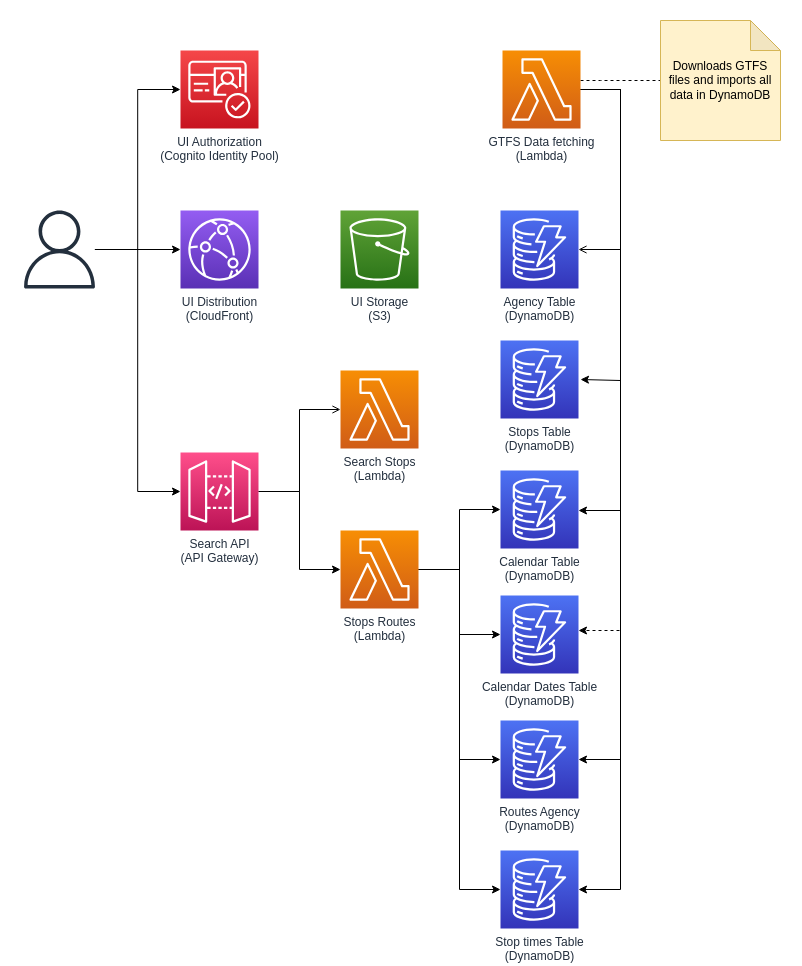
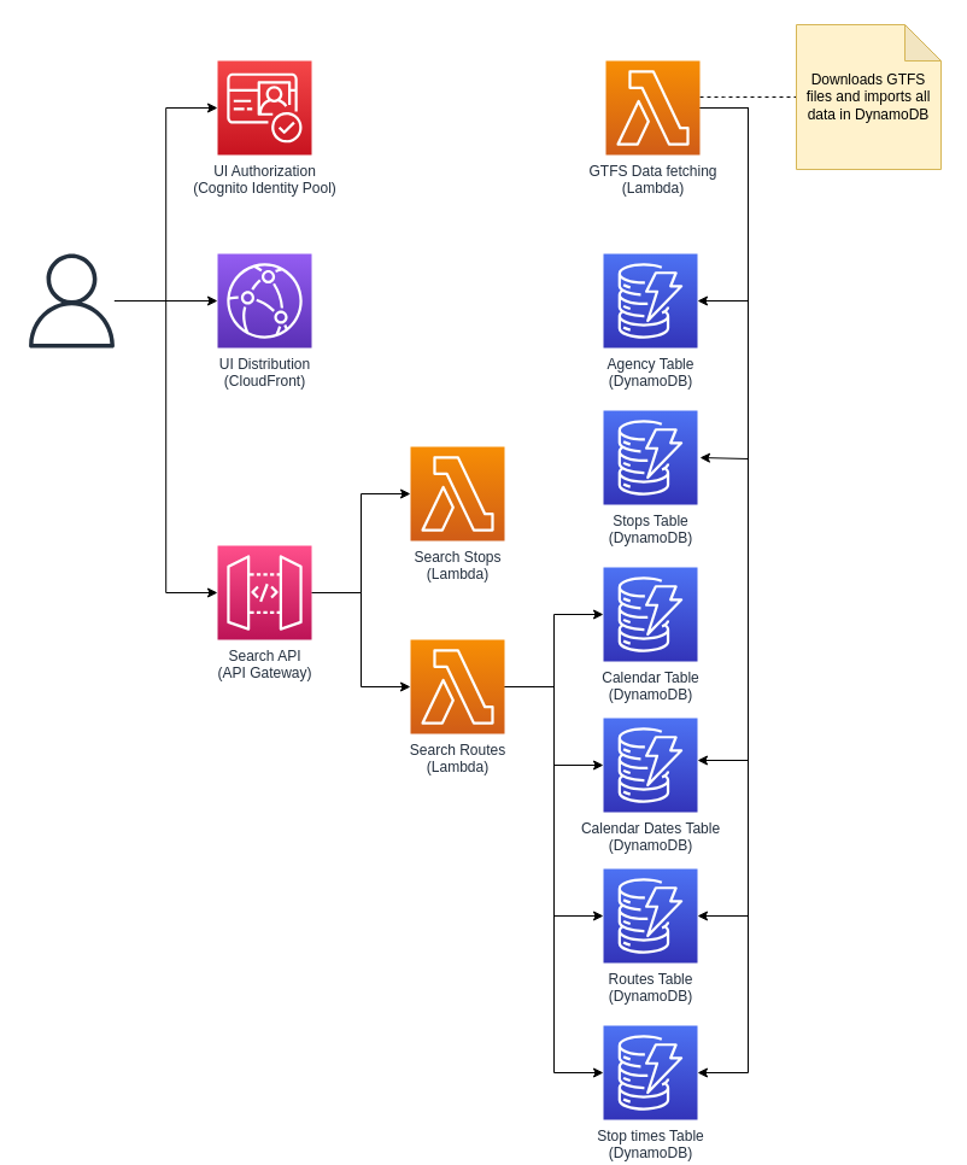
- <mxCell id="3" value="UI Storage&lt;br&gt;(S3)" style="sketch=0;points=[[0,0,0],[0.25,0,0],[0.5,0,0],[0.75,0,0],[1,0,0],[0,1,0],[0.25,1,0],[0.5,1,0],[0.75,1,0],[1,1,0],[0,0.25,0],[0,0.5,0],[0,0.75,0],[1,0.25,0],[1,0.5,0],[1,0.75,0]];outlineConnect=0;fontColor=#232F3E;gradientColor=#60A337;gradientDirection=north;fillColor=#277116;strokeColor=#ffffff;dashed=0;verticalLabelPosition=bottom;verticalAlign=top;align=center;html=1;fontSize=12;fontStyle=0;aspect=fixed;shape=mxgraph.aws4.resourceIcon;resIcon=mxgraph.aws4.s3;" vertex="1" parent="1"><mxGeometry x="340" y="210" width="78" height="78" as="geometry" /></mxCell>
- <mxCell id="24" style="edgeStyle=orthogonalEdgeStyle;rounded=0;orthogonalLoop=1;jettySize=auto;html=1;entryX=1;entryY=0.5;entryDx=0;entryDy=0;entryPerimeter=0;endArrow=open;" edge="1" parent="1" source="31" target="18"><mxGeometry relative="1" as="geometry"><Array as="points"><mxPoint x="620" y="89" /><mxPoint x="620" y="249" /></Array></mxGeometry></mxCell>
+ <mxCell id="24" style="edgeStyle=orthogonalEdgeStyle;rounded=0;orthogonalLoop=1;jettySize=auto;html=1;entryX=1;entryY=0.5;entryDx=0;entryDy=0;entryPerimeter=0;" edge="1" parent="1" source="31" target="18"><mxGeometry relative="1" as="geometry"><Array as="points"><mxPoint x="620" y="89" /><mxPoint x="620" y="249" /></Array></mxGeometry></mxCell>
- <mxCell id="9" style="edgeStyle=orthogonalEdgeStyle;rounded=0;orthogonalLoop=1;jettySize=auto;html=1;entryX=0;entryY=0.5;entryDx=0;entryDy=0;entryPerimeter=0;endArrow=open;" edge="1" parent="1" source="11" target="12"><mxGeometry relative="1" as="geometry" /></mxCell>
+ <mxCell id="9" style="edgeStyle=orthogonalEdgeStyle;rounded=0;orthogonalLoop=1;jettySize=auto;html=1;entryX=0;entryY=0.5;entryDx=0;entryDy=0;entryPerimeter=0;" edge="1" parent="1" source="11" target="12"><mxGeometry relative="1" as="geometry" /></mxCell>
- <mxCell id="26" style="edgeStyle=orthogonalEdgeStyle;rounded=0;orthogonalLoop=1;jettySize=auto;html=1;" edge="1" parent="1" source="31" target="19"><mxGeometry relative="1" as="geometry"><Array as="points"><mxPoint x="620" y="89" /><mxPoint x="620" y="510" /></Array></mxGeometry></mxCell>
- <mxCell id="17" value="Stops Routes&lt;br&gt;(Lambda)" style="sketch=0;points=[[0,0,0],[0.25,0,0],[0.5,0,0],[0.75,0,0],[1,0,0],[0,1,0],[0.25,1,0],[0.5,1,0],[0.75,1,0],[1,1,0],[0,0.25,0],[0,0.5,0],[0,0.75,0],[1,0.25,0],[1,0.5,0],[1,0.75,0]];outlineConnect=0;fontColor=#232F3E;gradientColor=#F78E04;gradientDirection=north;fillColor=#D05C17;strokeColor=#ffffff;dashed=0;verticalLabelPosition=bottom;verticalAlign=top;align=center;html=1;fontSize=12;fontStyle=0;aspect=fixed;shape=mxgraph.aws4.resourceIcon;resIcon=mxgraph.aws4.lambda;" vertex="1" parent="1"><mxGeometry x="340" y="530" width="78" height="78" as="geometry" /></mxCell>
+ <mxCell id="17" value="Search Routes&lt;br&gt;(Lambda)" style="sketch=0;points=[[0,0,0],[0.25,0,0],[0.5,0,0],[0.75,0,0],[1,0,0],[0,1,0],[0.25,1,0],[0.5,1,0],[0.75,1,0],[1,1,0],[0,0.25,0],[0,0.5,0],[0,0.75,0],[1,0.25,0],[1,0.5,0],[1,0.75,0]];outlineConnect=0;fontColor=#232F3E;gradientColor=#F78E04;gradientDirection=north;fillColor=#D05C17;strokeColor=#ffffff;dashed=0;verticalLabelPosition=bottom;verticalAlign=top;align=center;html=1;fontSize=12;fontStyle=0;aspect=fixed;shape=mxgraph.aws4.resourceIcon;resIcon=mxgraph.aws4.lambda;" vertex="1" parent="1"><mxGeometry x="340" y="530" width="78" height="78" as="geometry" /></mxCell>
- <mxCell id="27" style="edgeStyle=orthogonalEdgeStyle;rounded=0;orthogonalLoop=1;jettySize=auto;html=1;dashed=1;" edge="1" parent="1" source="31" target="20"><mxGeometry relative="1" as="geometry"><Array as="points"><mxPoint x="620" y="89" /><mxPoint x="620" y="630" /></Array></mxGeometry></mxCell>
+ <mxCell id="27" style="edgeStyle=orthogonalEdgeStyle;rounded=0;orthogonalLoop=1;jettySize=auto;html=1;" edge="1" parent="1" source="31" target="20"><mxGeometry relative="1" as="geometry"><Array as="points"><mxPoint x="620" y="89" /><mxPoint x="620" y="630" /></Array></mxGeometry></mxCell>
- <mxCell id="21" value="Routes Agency&lt;br&gt;(DynamoDB)" style="sketch=0;points=[[0,0,0],[0.25,0,0],[0.5,0,0],[0.75,0,0],[1,0,0],[0,1,0],[0.25,1,0],[0.5,1,0],[0.75,1,0],[1,1,0],[0,0.25,0],[0,0.5,0],[0,0.75,0],[1,0.25,0],[1,0.5,0],[1,0.75,0]];outlineConnect=0;fontColor=#232F3E;gradientColor=#4D72F3;gradientDirection=north;fillColor=#3334B9;strokeColor=#ffffff;dashed=0;verticalLabelPosition=bottom;verticalAlign=top;align=center;html=1;fontSize=12;fontStyle=0;aspect=fixed;shape=mxgraph.aws4.resourceIcon;resIcon=mxgraph.aws4.dynamodb;" vertex="1" parent="1"><mxGeometry x="500" y="720" width="78" height="78" as="geometry" /></mxCell>
+ <mxCell id="21" value="Routes Table&lt;br&gt;(DynamoDB)" style="sketch=0;points=[[0,0,0],[0.25,0,0],[0.5,0,0],[0.75,0,0],[1,0,0],[0,1,0],[0.25,1,0],[0.5,1,0],[0.75,1,0],[1,1,0],[0,0.25,0],[0,0.5,0],[0,0.75,0],[1,0.25,0],[1,0.5,0],[1,0.75,0]];outlineConnect=0;fontColor=#232F3E;gradientColor=#4D72F3;gradientDirection=north;fillColor=#3334B9;strokeColor=#ffffff;dashed=0;verticalLabelPosition=bottom;verticalAlign=top;align=center;html=1;fontSize=12;fontStyle=0;aspect=fixed;shape=mxgraph.aws4.resourceIcon;resIcon=mxgraph.aws4.dynamodb;" vertex="1" parent="1"><mxGeometry x="500" y="720" width="78" height="78" as="geometry" /></mxCell>
